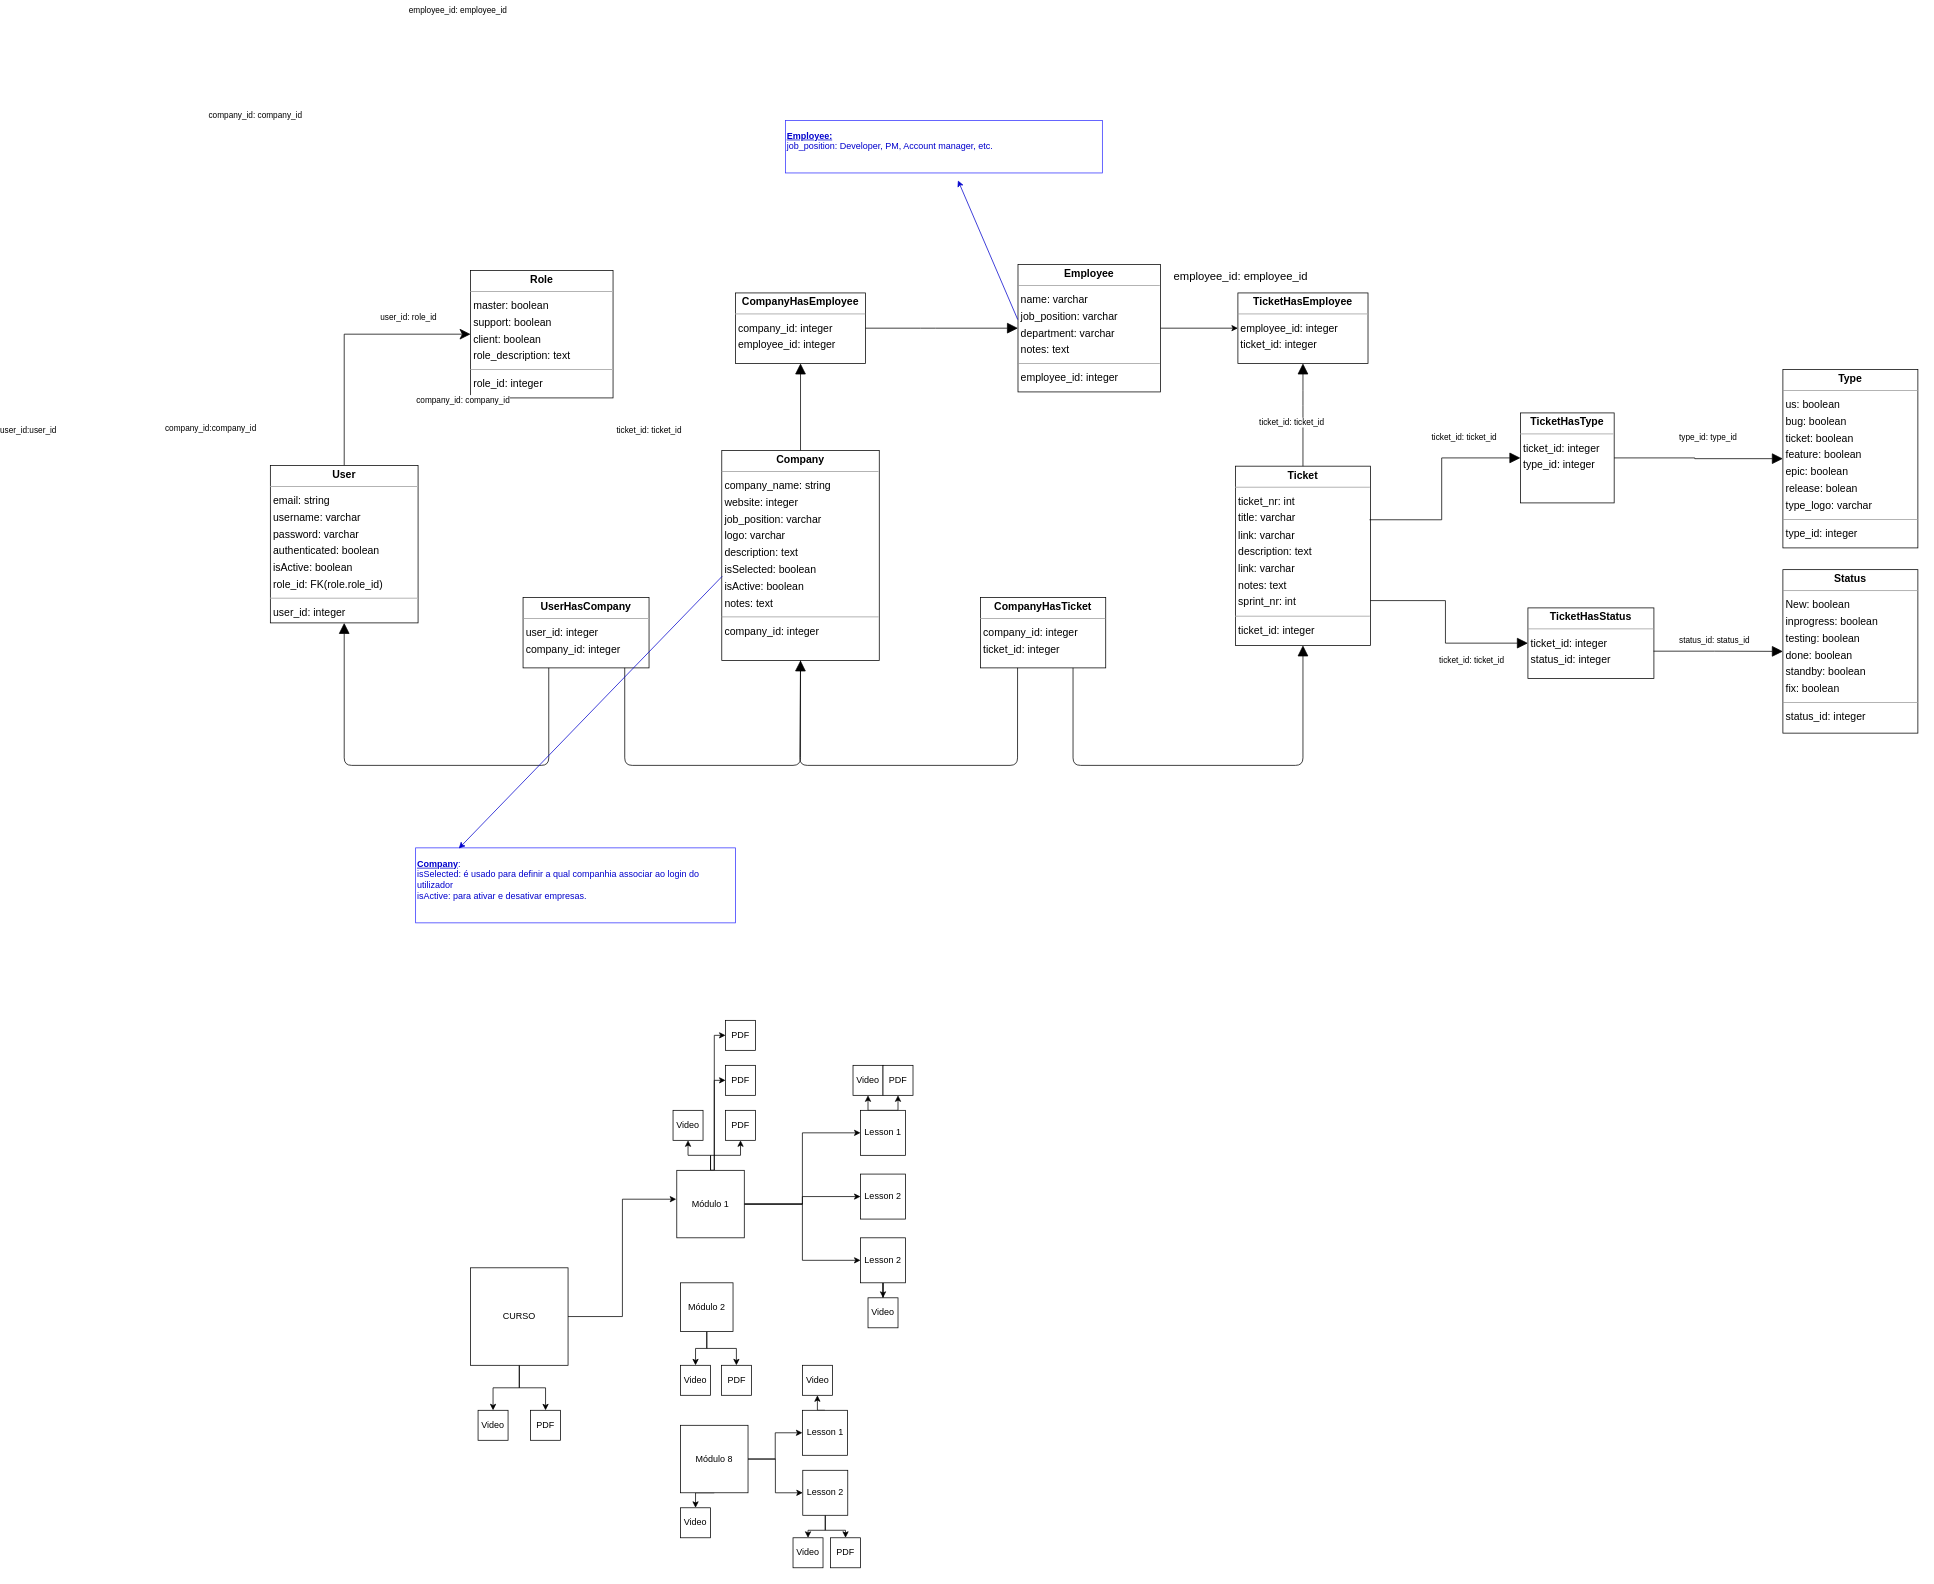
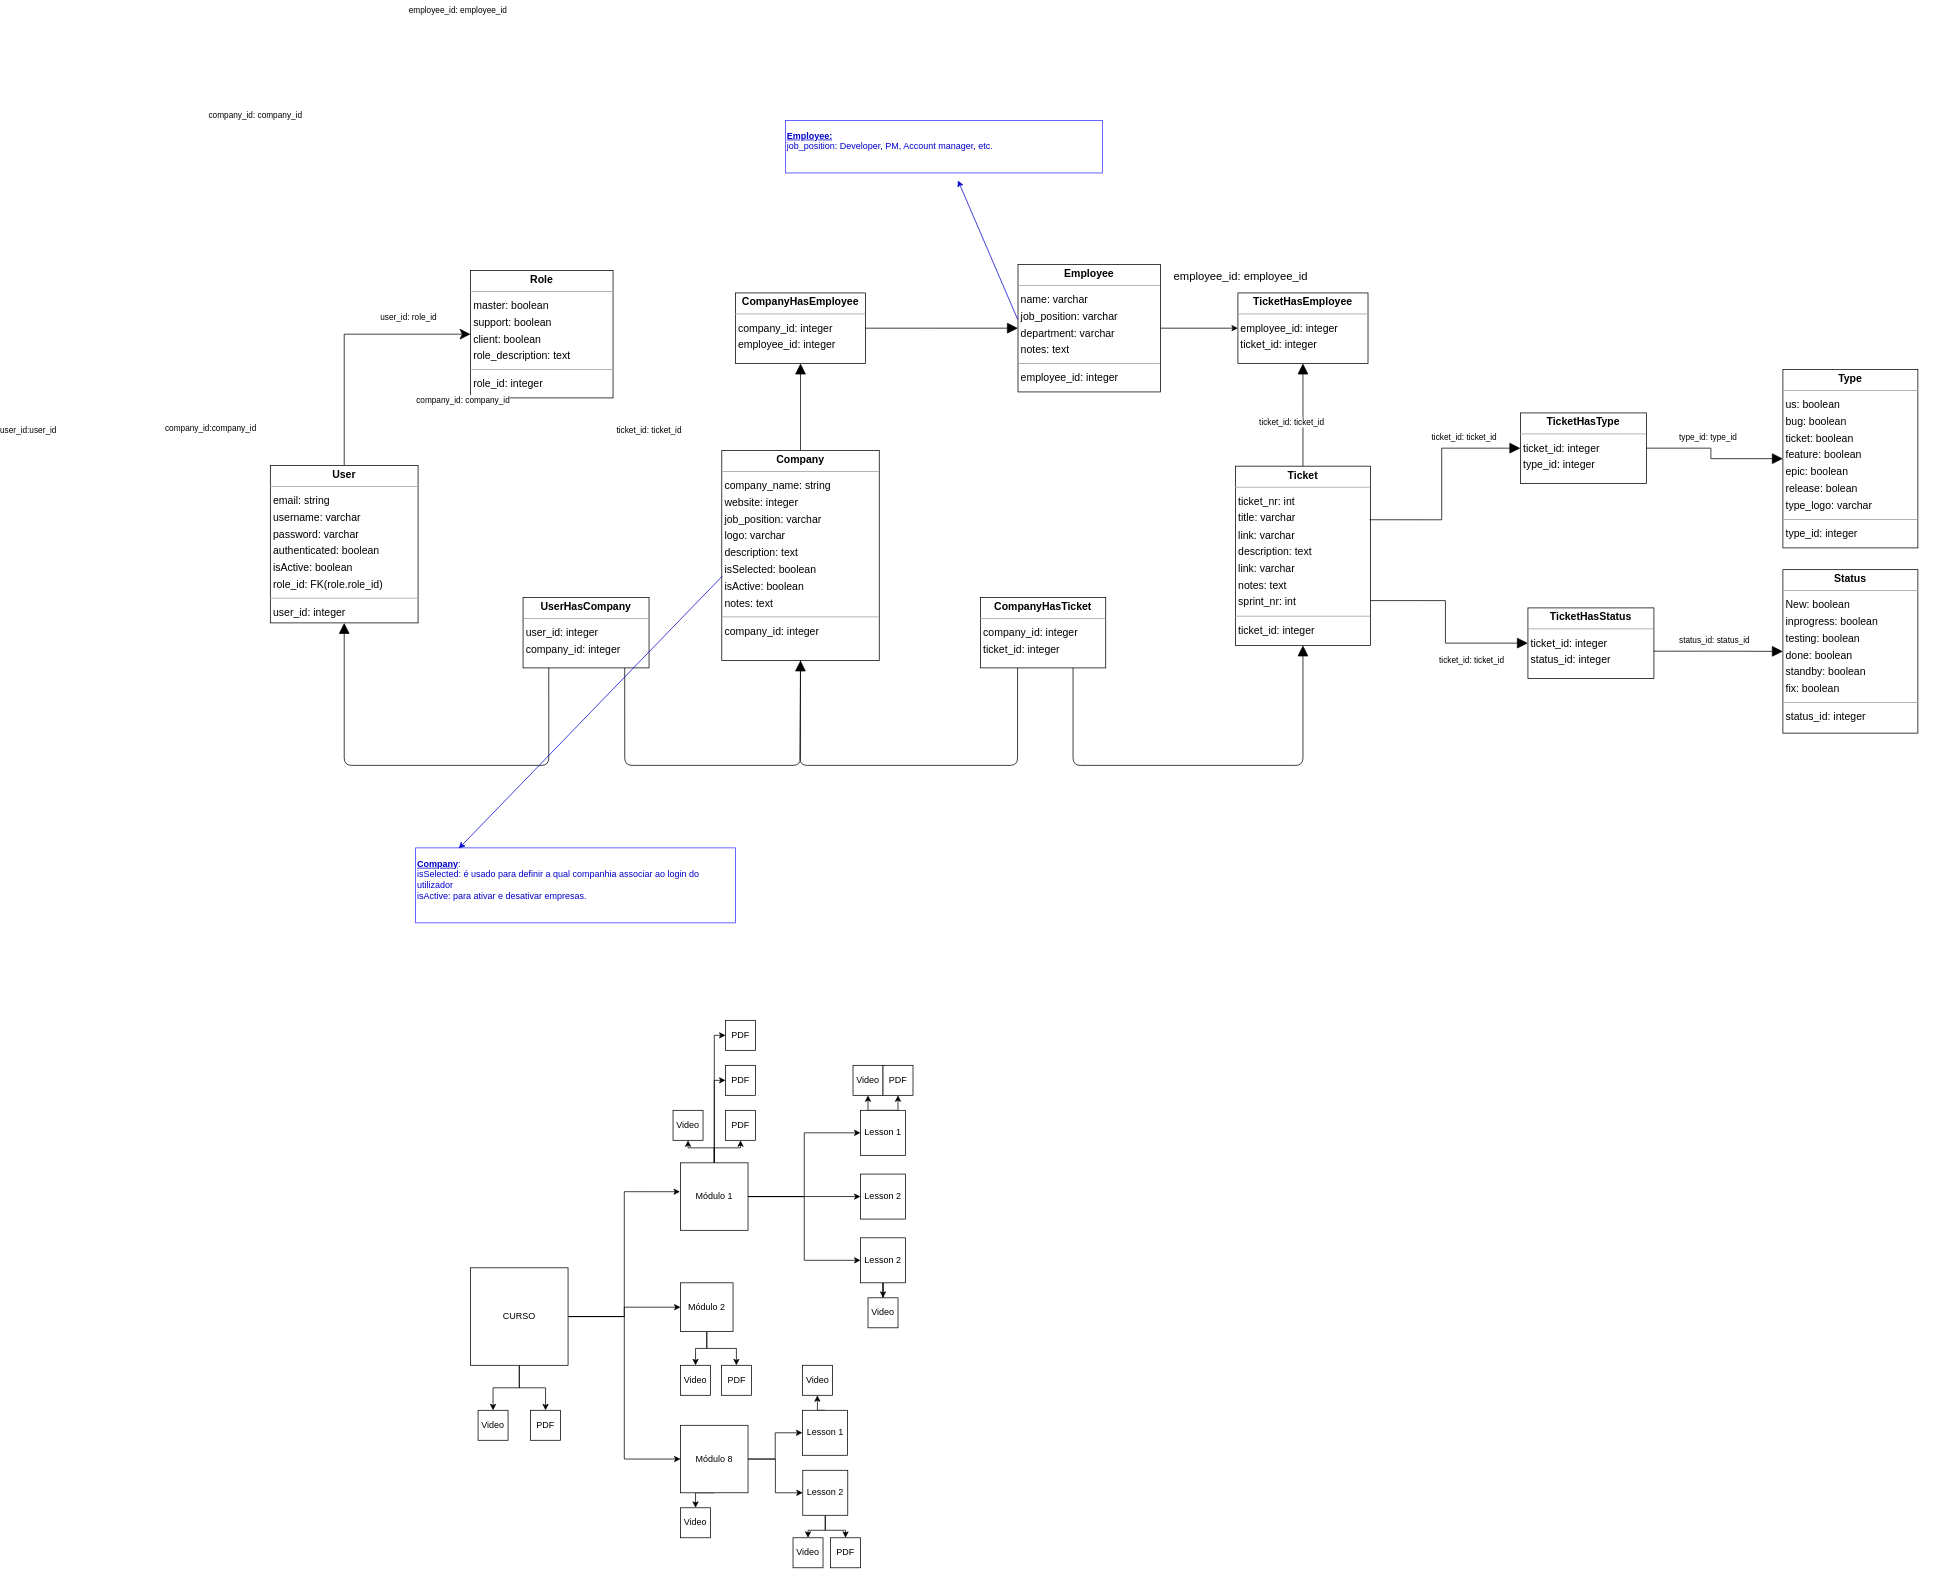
- <mxCell id="68" value="&lt;p style=&quot;margin:0px;margin-top:4px;text-align:center;&quot;&gt;&lt;b&gt;TicketHasType&lt;/b&gt;&lt;/p&gt;&lt;hr size=&quot;1&quot;&gt;&lt;p style=&quot;margin:0 0 0 4px;line-height:1.6;&quot;&gt;ticket_id: integer&lt;br&gt;type_id: integer&lt;/p&gt;" style="verticalAlign=top;align=left;overflow=fill;fontSize=14;fontFamily=Helvetica;html=1;rounded=0;shadow=0;comic=0;labelBackgroundColor=none;strokeWidth=1;fillColor=#FFFFFF;" parent="1" vertex="1"><mxGeometry x="1687" y="410" width="125" height="120" as="geometry" /></mxCell>
+ <mxCell id="68" value="&lt;p style=&quot;margin:0px;margin-top:4px;text-align:center;&quot;&gt;&lt;b&gt;TicketHasType&lt;/b&gt;&lt;/p&gt;&lt;hr size=&quot;1&quot;&gt;&lt;p style=&quot;margin:0 0 0 4px;line-height:1.6;&quot;&gt;ticket_id: integer&lt;br&gt;type_id: integer&lt;/p&gt;" style="verticalAlign=top;align=left;overflow=fill;fontSize=14;fontFamily=Helvetica;html=1;rounded=0;shadow=0;comic=0;labelBackgroundColor=none;strokeWidth=1;fillColor=#FFFFFF;" parent="1" vertex="1"><mxGeometry x="1687" y="410" width="168" height="94" as="geometry" /></mxCell>
- <mxCell id="35" value="Módulo 1" style="whiteSpace=wrap;html=1;aspect=fixed;" parent="1" vertex="1"><mxGeometry x="562" y="1420" width="90" height="90" as="geometry" /></mxCell>
+ <mxCell id="35" value="Módulo 1" style="whiteSpace=wrap;html=1;aspect=fixed;" parent="1" vertex="1"><mxGeometry x="567" y="1410" width="90" height="90" as="geometry" /></mxCell>
+ <mxCell id="23" style="edgeStyle=orthogonalEdgeStyle;rounded=0;orthogonalLoop=1;jettySize=auto;html=1;exitX=1;exitY=0.5;exitDx=0;exitDy=0;entryX=0;entryY=0.5;entryDx=0;entryDy=0;" parent="1" source="25" target="38" edge="1"><mxGeometry relative="1" as="geometry" /></mxCell>
+ <mxCell id="24" style="edgeStyle=orthogonalEdgeStyle;rounded=0;orthogonalLoop=1;jettySize=auto;html=1;exitX=1;exitY=0.5;exitDx=0;exitDy=0;entryX=0;entryY=0.5;entryDx=0;entryDy=0;" parent="1" source="25" target="42" edge="1"><mxGeometry relative="1" as="geometry" /></mxCell>
